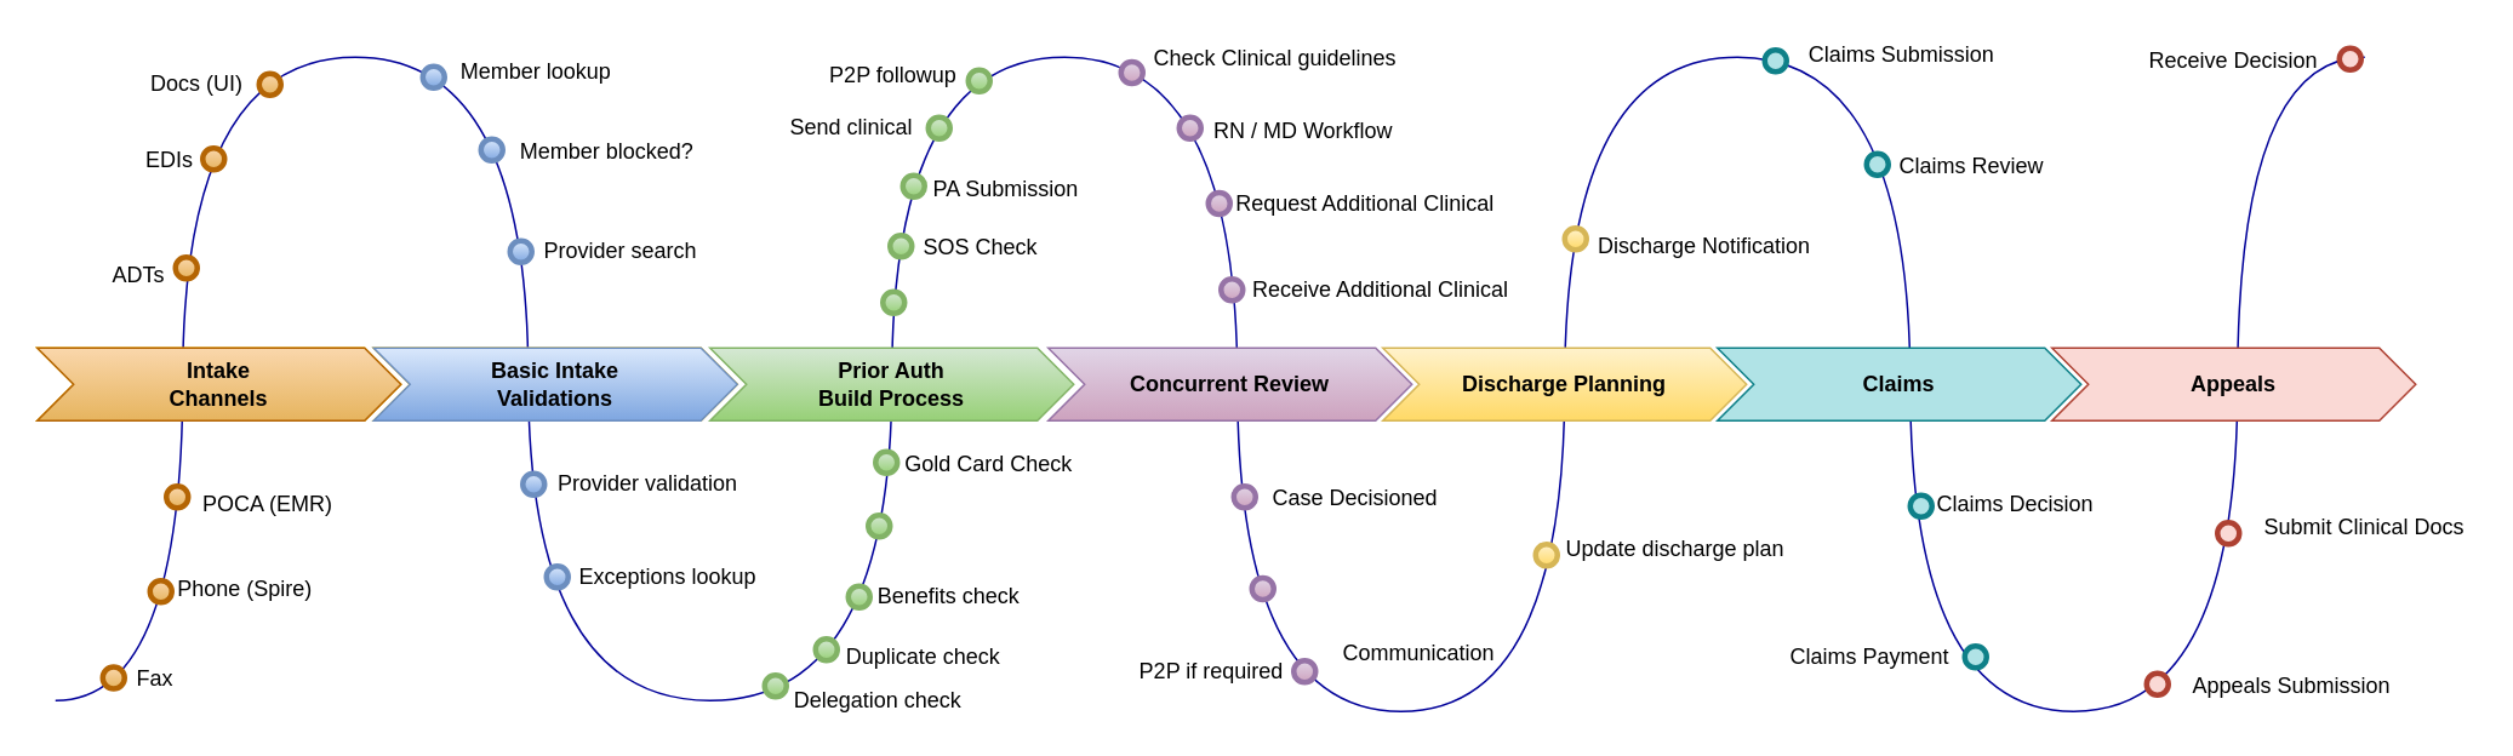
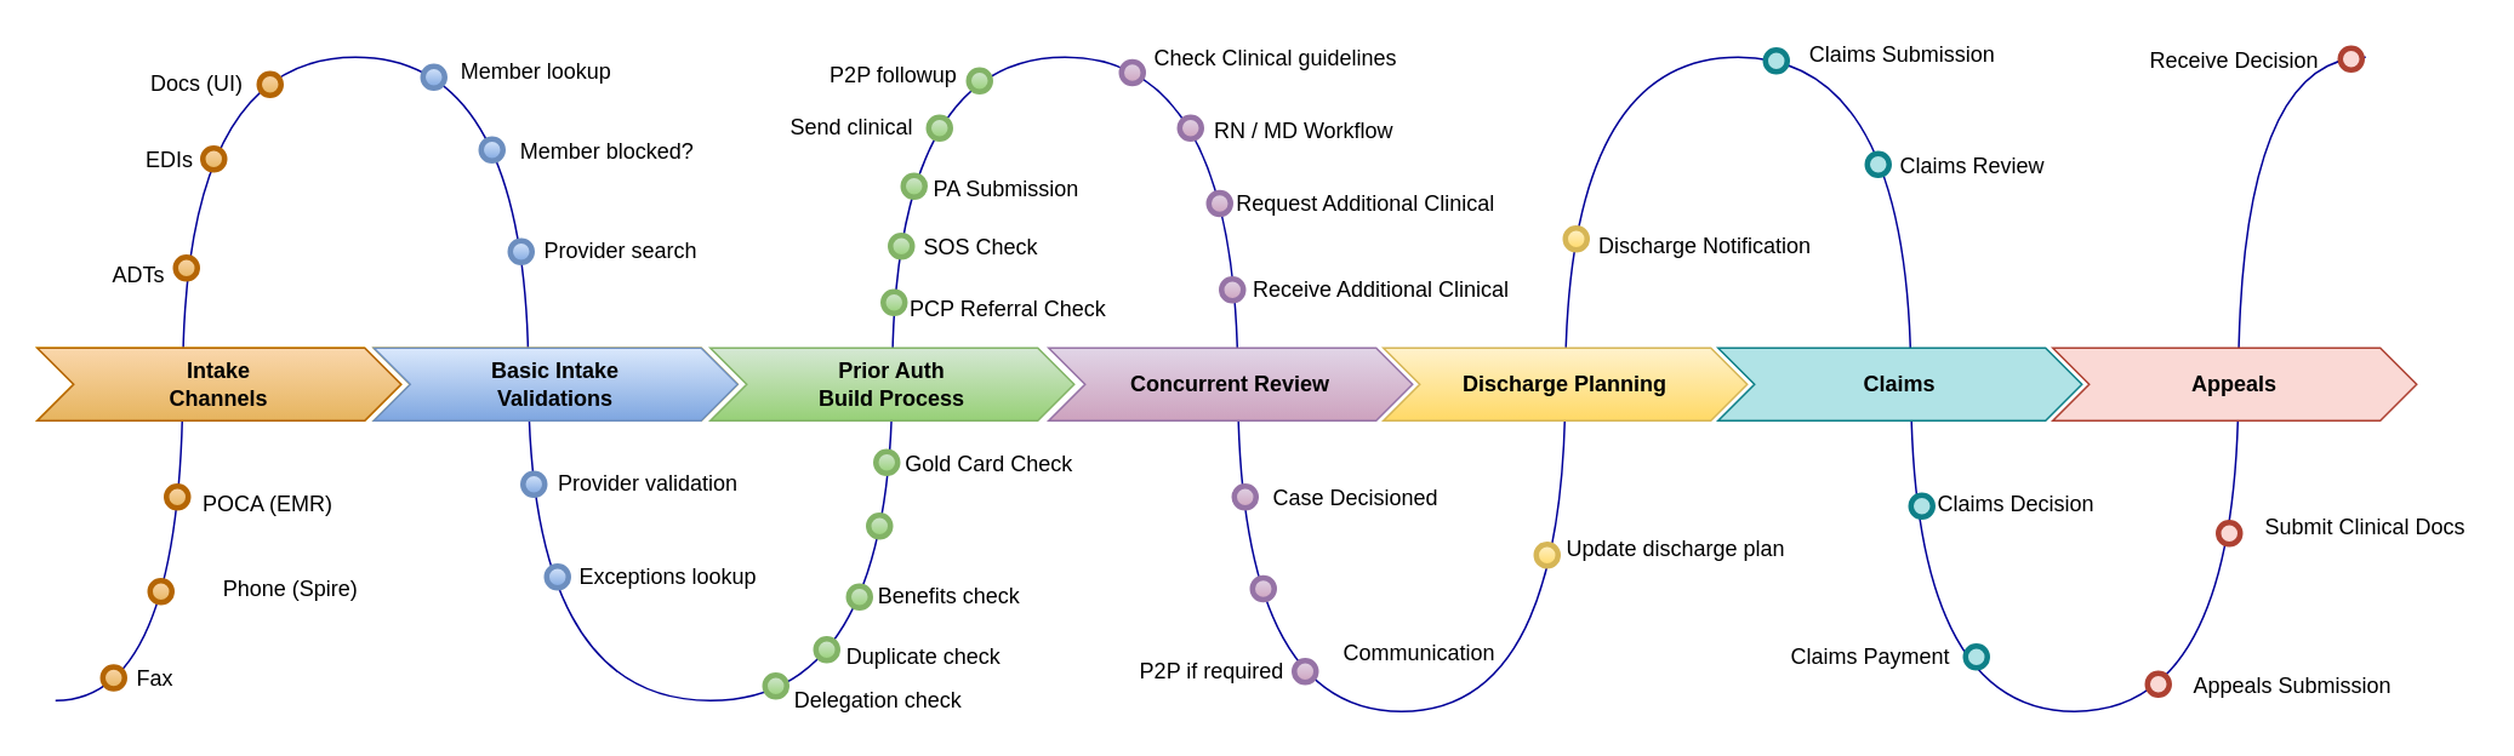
+ <mxCell id="43" value="PCP Referral Check" style="text;html=1;strokeColor=none;fillColor=none;align=center;verticalAlign=middle;whiteSpace=wrap;rounded=0;shadow=0;sketch=0;fillStyle=solid;strokeWidth=3;" parent="8" vertex="1"><mxGeometry x="497" y="160" width="114" height="19" as="geometry" /></mxCell>
- <mxCell id="16" value="Phone (Spire)" style="text;html=1;strokeColor=none;fillColor=none;align=center;verticalAlign=middle;whiteSpace=wrap;rounded=0;shadow=0;sketch=0;fillStyle=solid;strokeWidth=3;" parent="8" vertex="1"><mxGeometry x="94" y="314" width="81" height="19" as="geometry" /></mxCell>
+ <mxCell id="16" value="Phone (Spire)" style="text;html=1;strokeColor=none;fillColor=none;align=center;verticalAlign=middle;whiteSpace=wrap;rounded=0;shadow=0;sketch=0;fillStyle=solid;strokeWidth=3;" parent="8" vertex="1"><mxGeometry x="119" y="314" width="81" height="19" as="geometry" /></mxCell>
